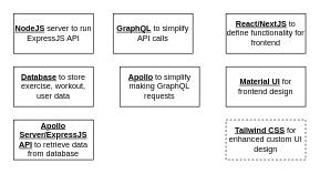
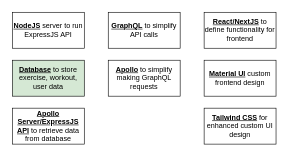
- <mxCell id="5" value="&lt;b&gt;&lt;u&gt;GraphQL&lt;/u&gt;&lt;/b&gt; to simplify API calls" style="rounded=0;whiteSpace=wrap;html=1;" parent="1" vertex="1"><mxGeometry x="170" y="20" width="120" height="60" as="geometry" /></mxCell>
+ <mxCell id="5" value="&lt;b&gt;&lt;u&gt;GraphQL&lt;/u&gt;&lt;/b&gt; to simplify API calls" style="rounded=0;whiteSpace=wrap;html=1;" parent="1" vertex="1"><mxGeometry x="180" y="20" width="120" height="60" as="geometry" /></mxCell>
- <mxCell id="3" value="&lt;b&gt;&lt;u&gt;Database&lt;/u&gt;&lt;/b&gt; to store exercise, workout, user data" style="rounded=0;whiteSpace=wrap;html=1;" parent="1" vertex="1"><mxGeometry x="20" y="100" width="120" height="60" as="geometry" /></mxCell>
+ <mxCell id="3" value="&lt;b&gt;&lt;u&gt;Database&lt;/u&gt;&lt;/b&gt; to store exercise, workout, user data" style="rounded=0;whiteSpace=wrap;html=1;fillColor=#d5e8d4;" parent="1" vertex="1"><mxGeometry x="20" y="100" width="120" height="60" as="geometry" /></mxCell>
- <mxCell id="7" value="&lt;b&gt;&lt;u&gt;Material UI&lt;/u&gt;&lt;/b&gt; for frontend design" style="rounded=0;whiteSpace=wrap;html=1;" parent="1" vertex="1"><mxGeometry x="340" y="100" width="120" height="60" as="geometry" /></mxCell>
+ <mxCell id="7" value="&lt;b&gt;&lt;u&gt;Material UI&lt;/u&gt;&lt;/b&gt; custom frontend design" style="rounded=0;whiteSpace=wrap;html=1;" parent="1" vertex="1"><mxGeometry x="340" y="100" width="120" height="60" as="geometry" /></mxCell>
- <mxCell id="8" value="&lt;b&gt;&lt;u&gt;Tailwind CSS&lt;/u&gt;&lt;/b&gt; for enhanced custom UI design" style="rounded=0;whiteSpace=wrap;html=1;dashed=1;" parent="1" vertex="1"><mxGeometry x="340" y="180" width="120" height="60" as="geometry" /></mxCell>
+ <mxCell id="8" value="&lt;b&gt;&lt;u&gt;Tailwind CSS&lt;/u&gt;&lt;/b&gt; for enhanced custom UI design" style="rounded=0;whiteSpace=wrap;html=1;" parent="1" vertex="1"><mxGeometry x="340" y="180" width="120" height="60" as="geometry" /></mxCell>
